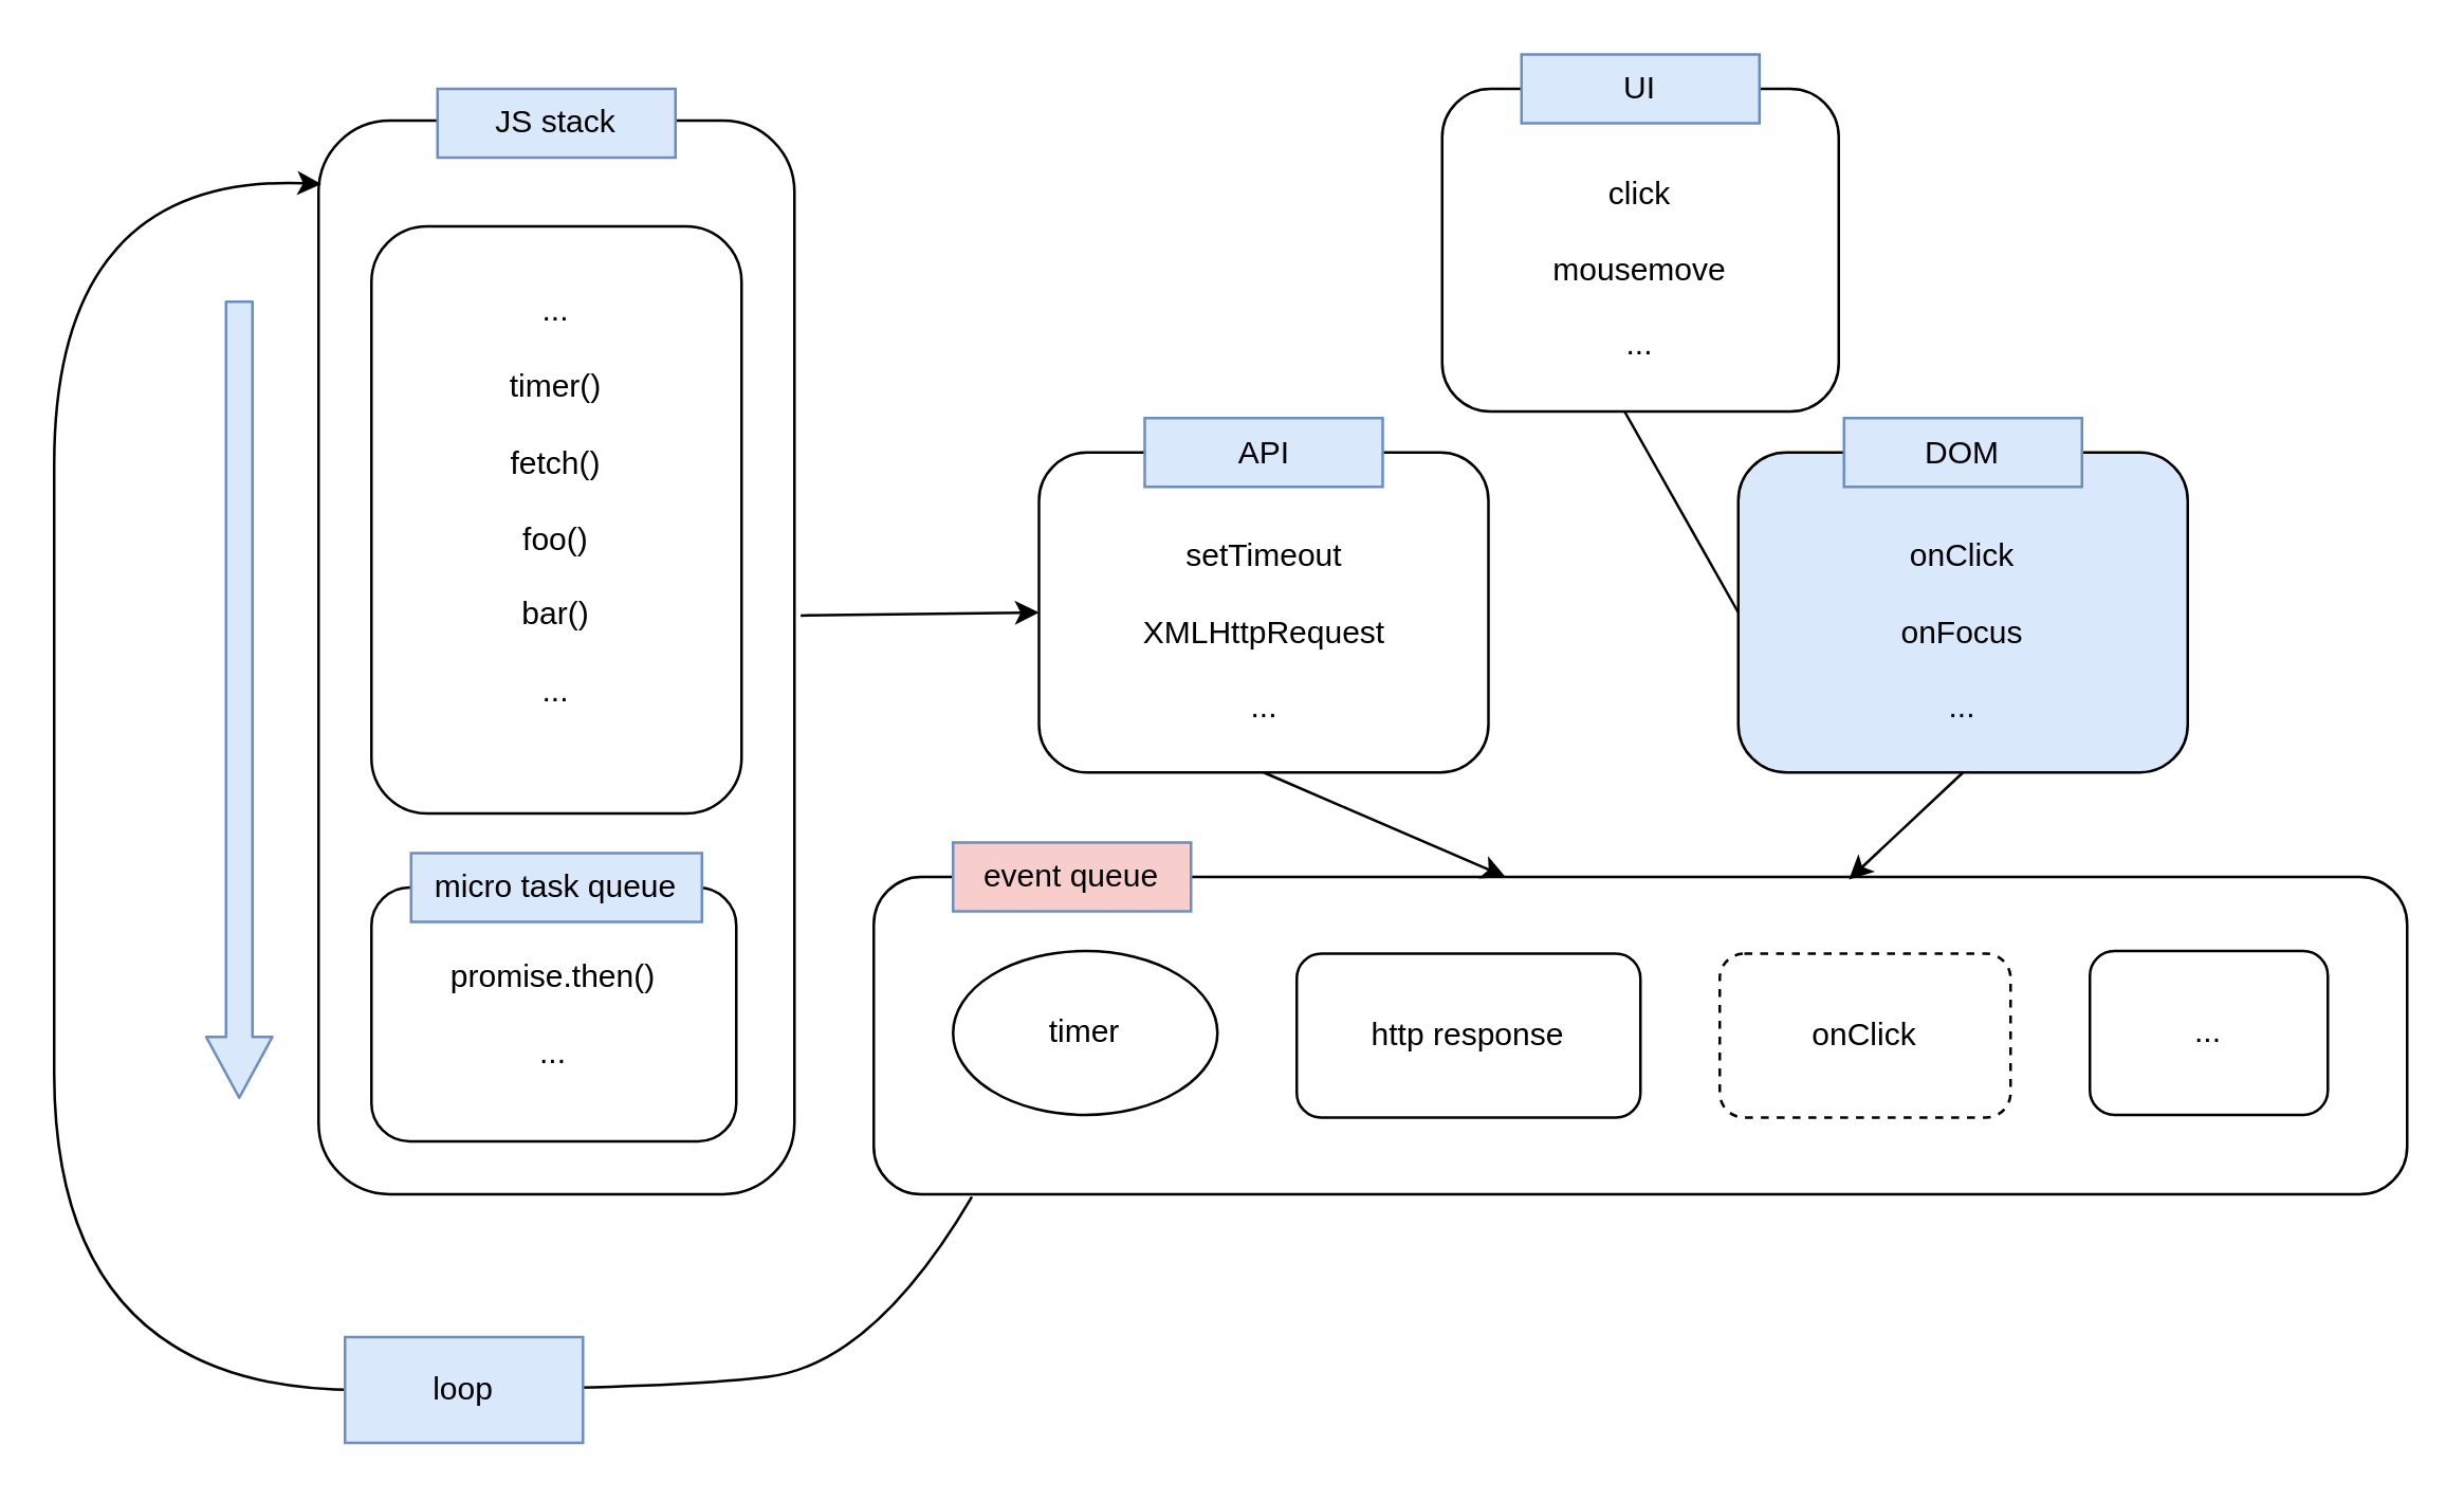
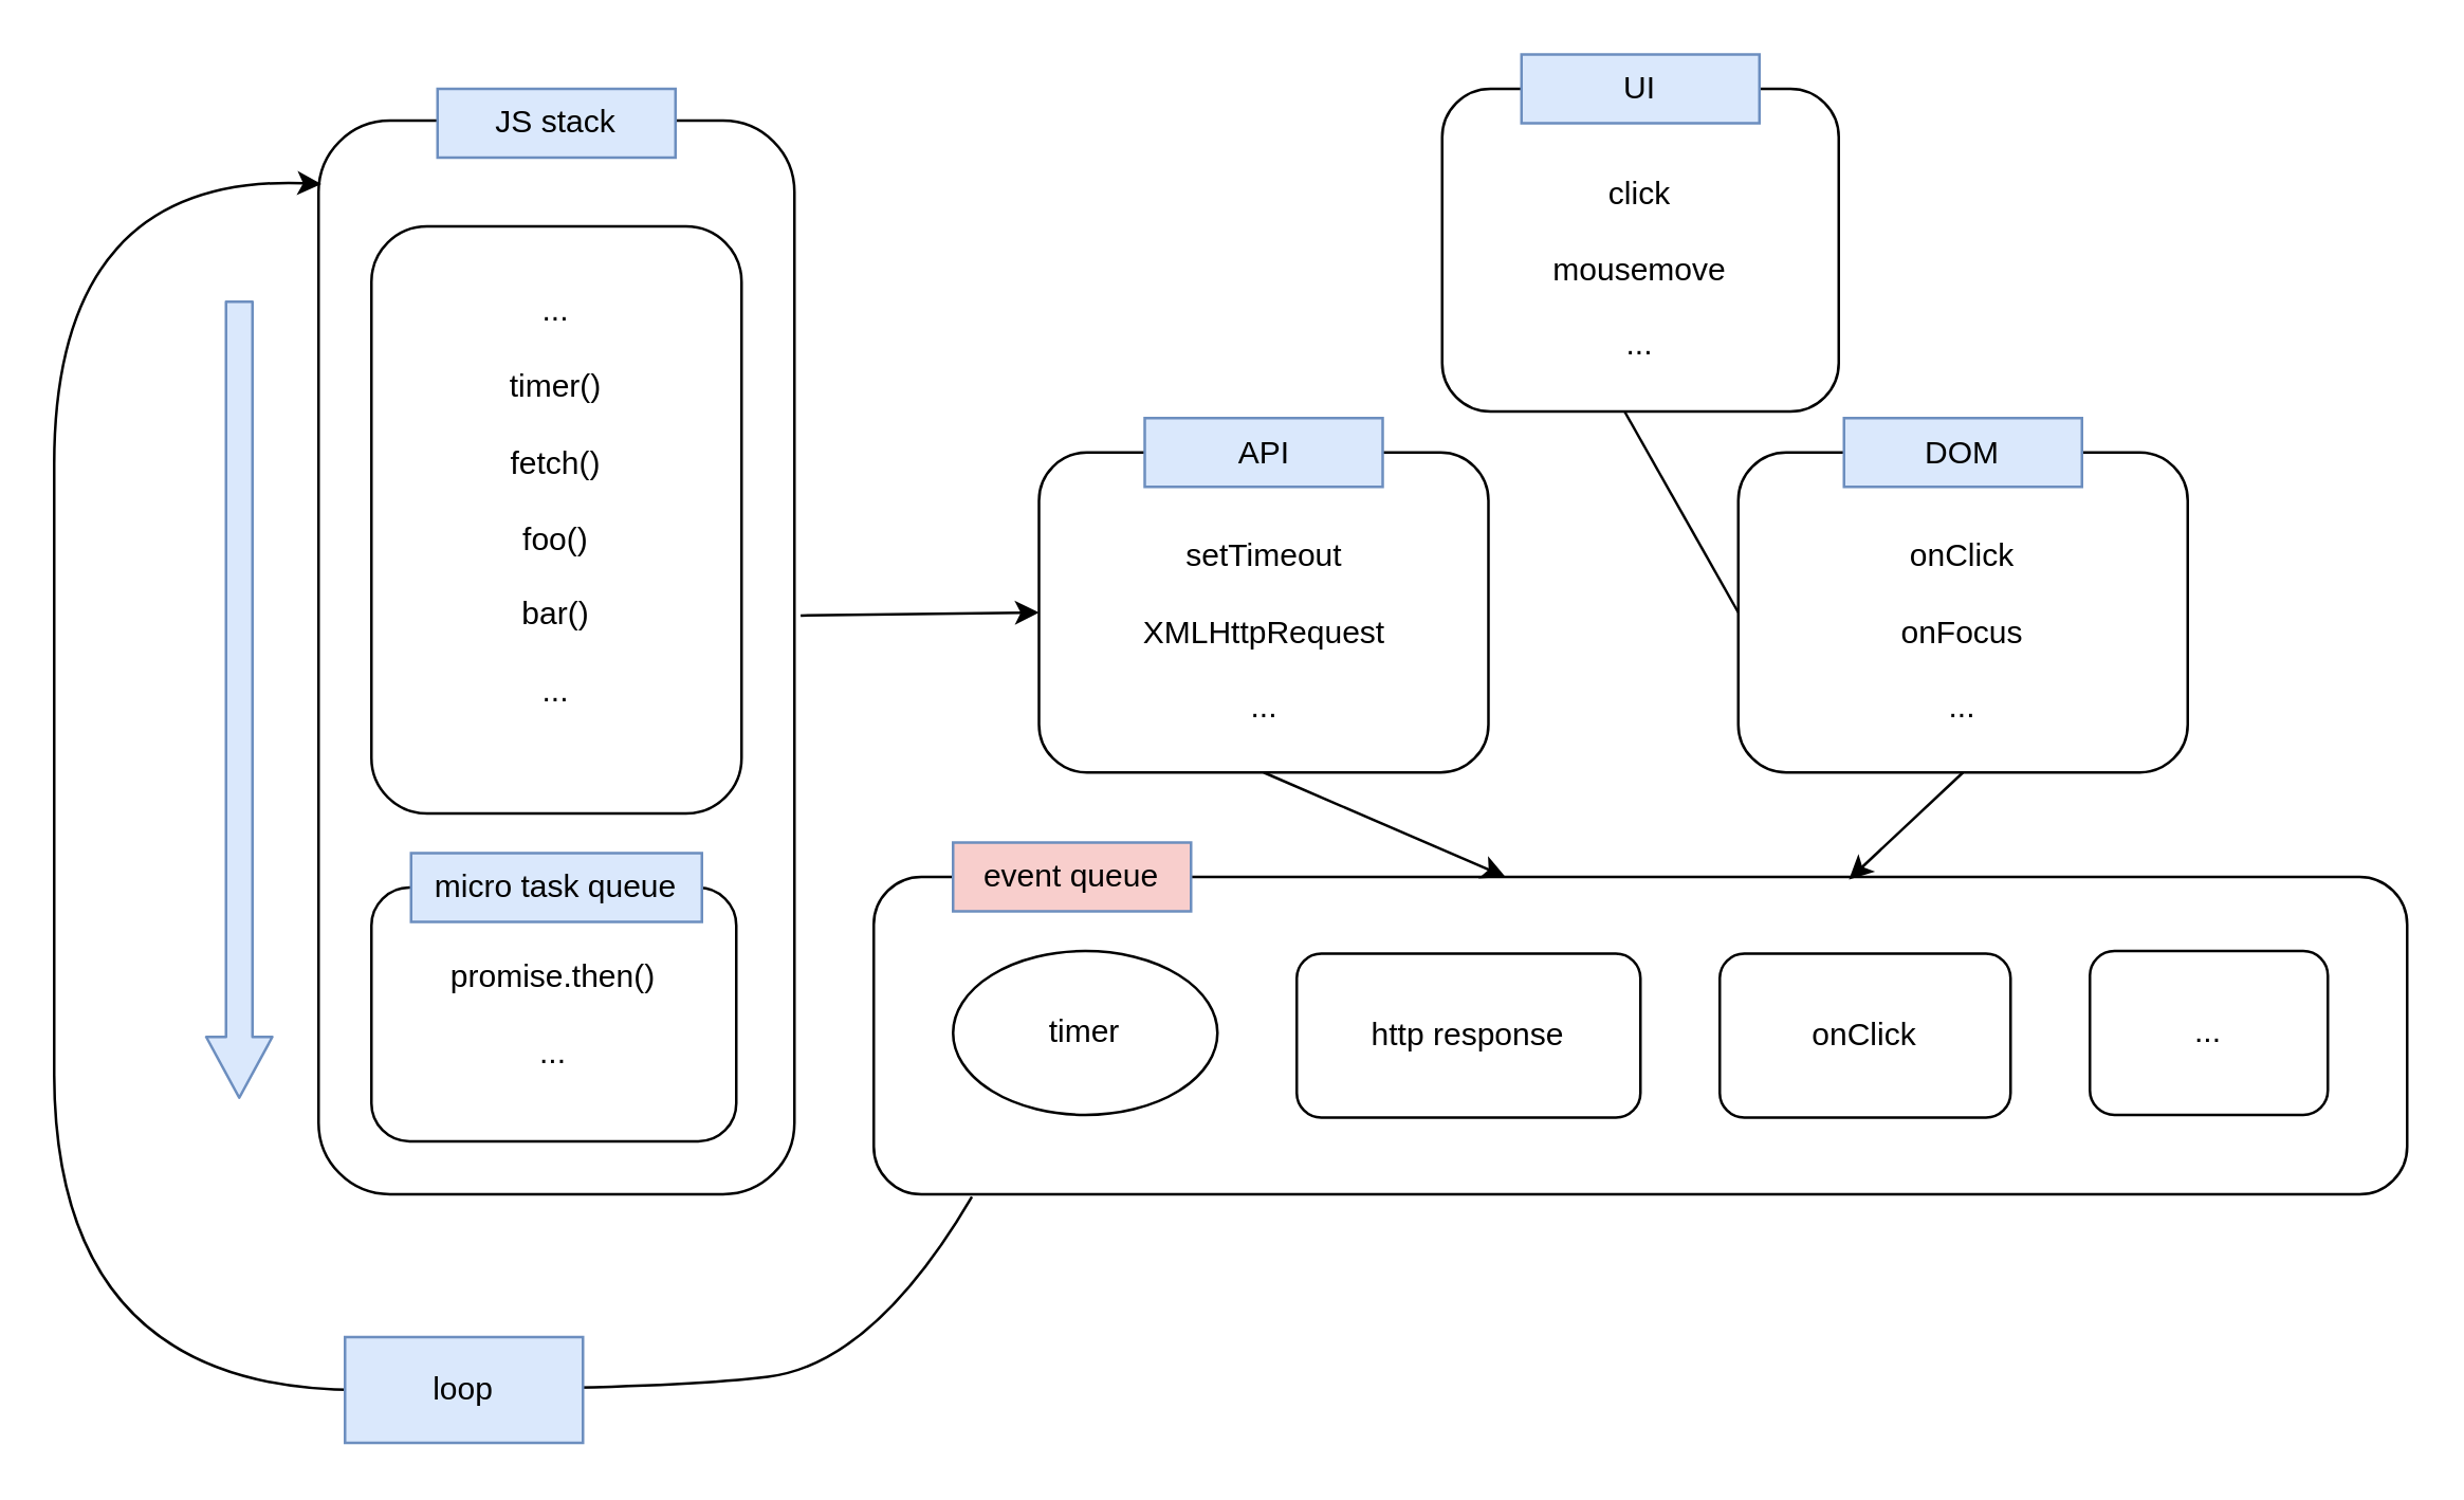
- <mxCell id="13" value="&lt;br&gt;onClick&lt;br&gt;&lt;br&gt;onFocus&lt;br&gt;&lt;br&gt;...&lt;br&gt;" style="rounded=1;whiteSpace=wrap;html=1;fillColor=#dae8fc;" vertex="1" parent="1"><mxGeometry x="657" y="170.5" width="170" height="121" as="geometry" /></mxCell>
+ <mxCell id="13" value="&lt;br&gt;onClick&lt;br&gt;&lt;br&gt;onFocus&lt;br&gt;&lt;br&gt;...&lt;br&gt;" style="rounded=1;whiteSpace=wrap;html=1;" vertex="1" parent="1"><mxGeometry x="657" y="170.5" width="170" height="121" as="geometry" /></mxCell>
- <mxCell id="9" value="onClick" style="rounded=1;whiteSpace=wrap;html=1;dashed=1;" vertex="1" parent="1"><mxGeometry x="650" y="360" width="110" height="62" as="geometry" /></mxCell>
+ <mxCell id="9" value="onClick" style="rounded=1;whiteSpace=wrap;html=1;" vertex="1" parent="1"><mxGeometry x="650" y="360" width="110" height="62" as="geometry" /></mxCell>
